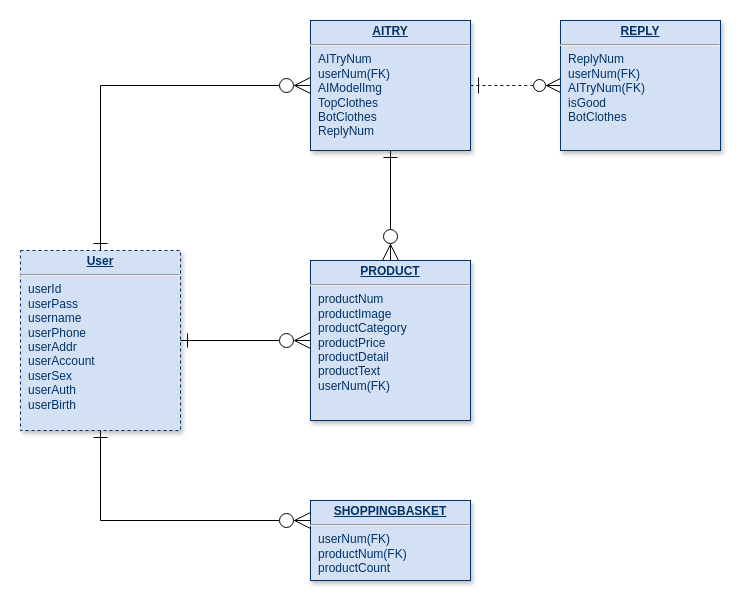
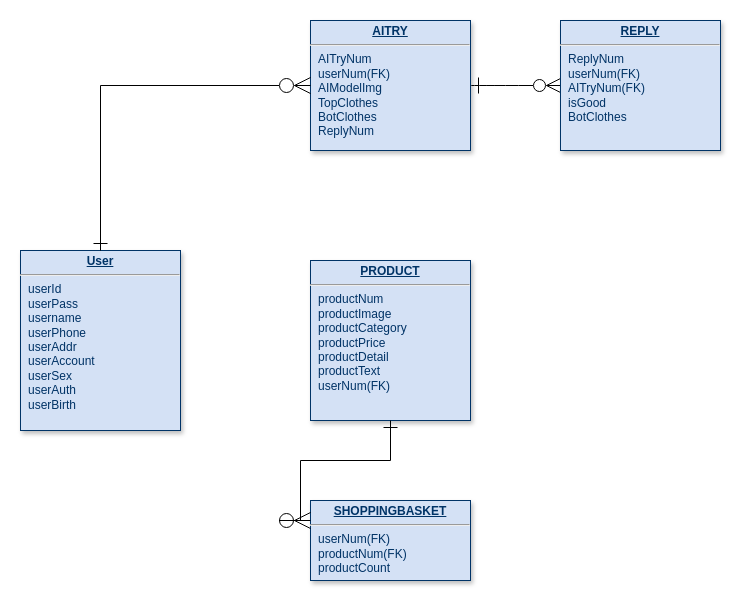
- <mxCell id="5" value="" style="edgeStyle=none;curved=1;rounded=0;orthogonalLoop=1;jettySize=auto;html=1;fontSize=12;startSize=14;endSize=12;endArrow=ERzeroToMany;endFill=0;startArrow=ERone;startFill=0;dashed=1;" edge="1" parent="1" source="6" target="11"><mxGeometry relative="1" as="geometry" /></mxCell>
+ <mxCell id="5" value="" style="edgeStyle=none;curved=1;rounded=0;orthogonalLoop=1;jettySize=auto;html=1;fontSize=12;startSize=14;endSize=12;endArrow=ERzeroToMany;endFill=0;startArrow=ERone;startFill=0;" edge="1" parent="1" source="6" target="11"><mxGeometry relative="1" as="geometry" /></mxCell>
- <mxCell id="13" value="" style="endArrow=ERone;endSize=12;startArrow=ERzeroToMany;startSize=14;startFill=0;edgeStyle=orthogonalEdgeStyle;rounded=0;endFill=0;entryX=0.5;entryY=1;entryDx=0;entryDy=0;exitX=0.5;exitY=0;exitDx=0;exitDy=0;" edge="1" parent="1" source="4" target="6"><mxGeometry x="1209.36" y="170" as="geometry"><mxPoint x="310" y="150" as="sourcePoint" /><mxPoint x="100" y="315" as="targetPoint" /></mxGeometry></mxCell>
- <mxCell id="2" value="&lt;p style=&quot;text-decoration-line: underline; margin: 4px 0px 0px; text-align: center;&quot;&gt;&lt;b&gt;User&lt;/b&gt;&lt;/p&gt;&lt;hr&gt;&lt;p style=&quot;margin: 0px 0px 0px 8px;&quot;&gt;userId&lt;/p&gt;&lt;p style=&quot;margin: 0px 0px 0px 8px;&quot;&gt;userPass&lt;/p&gt;&lt;p style=&quot;margin: 0px 0px 0px 8px;&quot;&gt;username&lt;/p&gt;&lt;p style=&quot;margin: 0px 0px 0px 8px;&quot;&gt;userPhone&lt;/p&gt;&lt;p style=&quot;margin: 0px 0px 0px 8px;&quot;&gt;userAddr&lt;/p&gt;&lt;p style=&quot;margin: 0px 0px 0px 8px;&quot;&gt;userAccount&lt;/p&gt;&lt;p style=&quot;margin: 0px 0px 0px 8px;&quot;&gt;userSex&lt;/p&gt;&lt;p style=&quot;margin: 0px 0px 0px 8px;&quot;&gt;userAuth&lt;/p&gt;&lt;p style=&quot;margin: 0px 0px 0px 8px;&quot;&gt;userBirth&lt;/p&gt;" style="verticalAlign=top;align=left;overflow=fill;fontSize=12;fontFamily=Helvetica;html=1;strokeColor=#003366;shadow=1;fillColor=#D4E1F5;fontColor=#003366;dashed=1;" parent="1" vertex="1"><mxGeometry x="20" y="250" width="160.0" height="180" as="geometry" /></mxCell>
+ <mxCell id="2" value="&lt;p style=&quot;text-decoration-line: underline; margin: 4px 0px 0px; text-align: center;&quot;&gt;&lt;b&gt;User&lt;/b&gt;&lt;/p&gt;&lt;hr&gt;&lt;p style=&quot;margin: 0px 0px 0px 8px;&quot;&gt;userId&lt;/p&gt;&lt;p style=&quot;margin: 0px 0px 0px 8px;&quot;&gt;userPass&lt;/p&gt;&lt;p style=&quot;margin: 0px 0px 0px 8px;&quot;&gt;username&lt;/p&gt;&lt;p style=&quot;margin: 0px 0px 0px 8px;&quot;&gt;userPhone&lt;/p&gt;&lt;p style=&quot;margin: 0px 0px 0px 8px;&quot;&gt;userAddr&lt;/p&gt;&lt;p style=&quot;margin: 0px 0px 0px 8px;&quot;&gt;userAccount&lt;/p&gt;&lt;p style=&quot;margin: 0px 0px 0px 8px;&quot;&gt;userSex&lt;/p&gt;&lt;p style=&quot;margin: 0px 0px 0px 8px;&quot;&gt;userAuth&lt;/p&gt;&lt;p style=&quot;margin: 0px 0px 0px 8px;&quot;&gt;userBirth&lt;/p&gt;" style="verticalAlign=top;align=left;overflow=fill;fontSize=12;fontFamily=Helvetica;html=1;strokeColor=#003366;shadow=1;fillColor=#D4E1F5;fontColor=#003366" parent="1" vertex="1"><mxGeometry x="20" y="250" width="160.0" height="180" as="geometry" /></mxCell>
- <mxCell id="8" value="" style="endArrow=ERone;endSize=12;startArrow=ERzeroToMany;startSize=14;startFill=0;edgeStyle=orthogonalEdgeStyle;endFill=0;" parent="1" source="4" target="2" edge="1"><mxGeometry x="1389.36" y="130" as="geometry"><mxPoint x="529.36" y="-50" as="sourcePoint" /><mxPoint x="689.36" y="-50" as="targetPoint" /></mxGeometry></mxCell>
- <mxCell id="9" value="" style="resizable=0;align=left;verticalAlign=top;labelBackgroundColor=#ffffff;fontSize=10;strokeColor=#003366;shadow=1;fillColor=#D4E1F5;fontColor=#003366" parent="8" connectable="0" vertex="1"><mxGeometry x="-1" relative="1" as="geometry"><mxPoint x="-30" as="offset" /></mxGeometry></mxCell>
- <mxCell id="10" value="" style="resizable=0;align=right;verticalAlign=top;labelBackgroundColor=#ffffff;fontSize=10;strokeColor=#003366;shadow=1;fillColor=#D4E1F5;fontColor=#003366" parent="8" connectable="0" vertex="1"><mxGeometry x="1" relative="1" as="geometry"><mxPoint x="20" y="2.728e-13" as="offset" /></mxGeometry></mxCell>
- <mxCell id="7" value="" style="endArrow=ERone;endSize=12;startArrow=ERzeroToMany;startSize=14;startFill=0;edgeStyle=orthogonalEdgeStyle;exitX=0;exitY=0.25;rounded=0;endFill=0;" parent="1" source="3" target="2" edge="1"><mxGeometry x="1209.36" y="170" as="geometry"><mxPoint x="349.36" y="-10" as="sourcePoint" /><mxPoint x="509.36" y="-10" as="targetPoint" /></mxGeometry></mxCell>
+ <mxCell id="7" value="" style="endArrow=ERone;endSize=12;startArrow=ERzeroToMany;startSize=14;startFill=0;edgeStyle=orthogonalEdgeStyle;exitX=0;exitY=0.25;rounded=0;endFill=0;" parent="1" source="3" target="4" edge="1"><mxGeometry x="1209.36" y="170" as="geometry"><mxPoint x="349.36" y="-10" as="sourcePoint" /><mxPoint x="509.36" y="-10" as="targetPoint" /></mxGeometry></mxCell>
